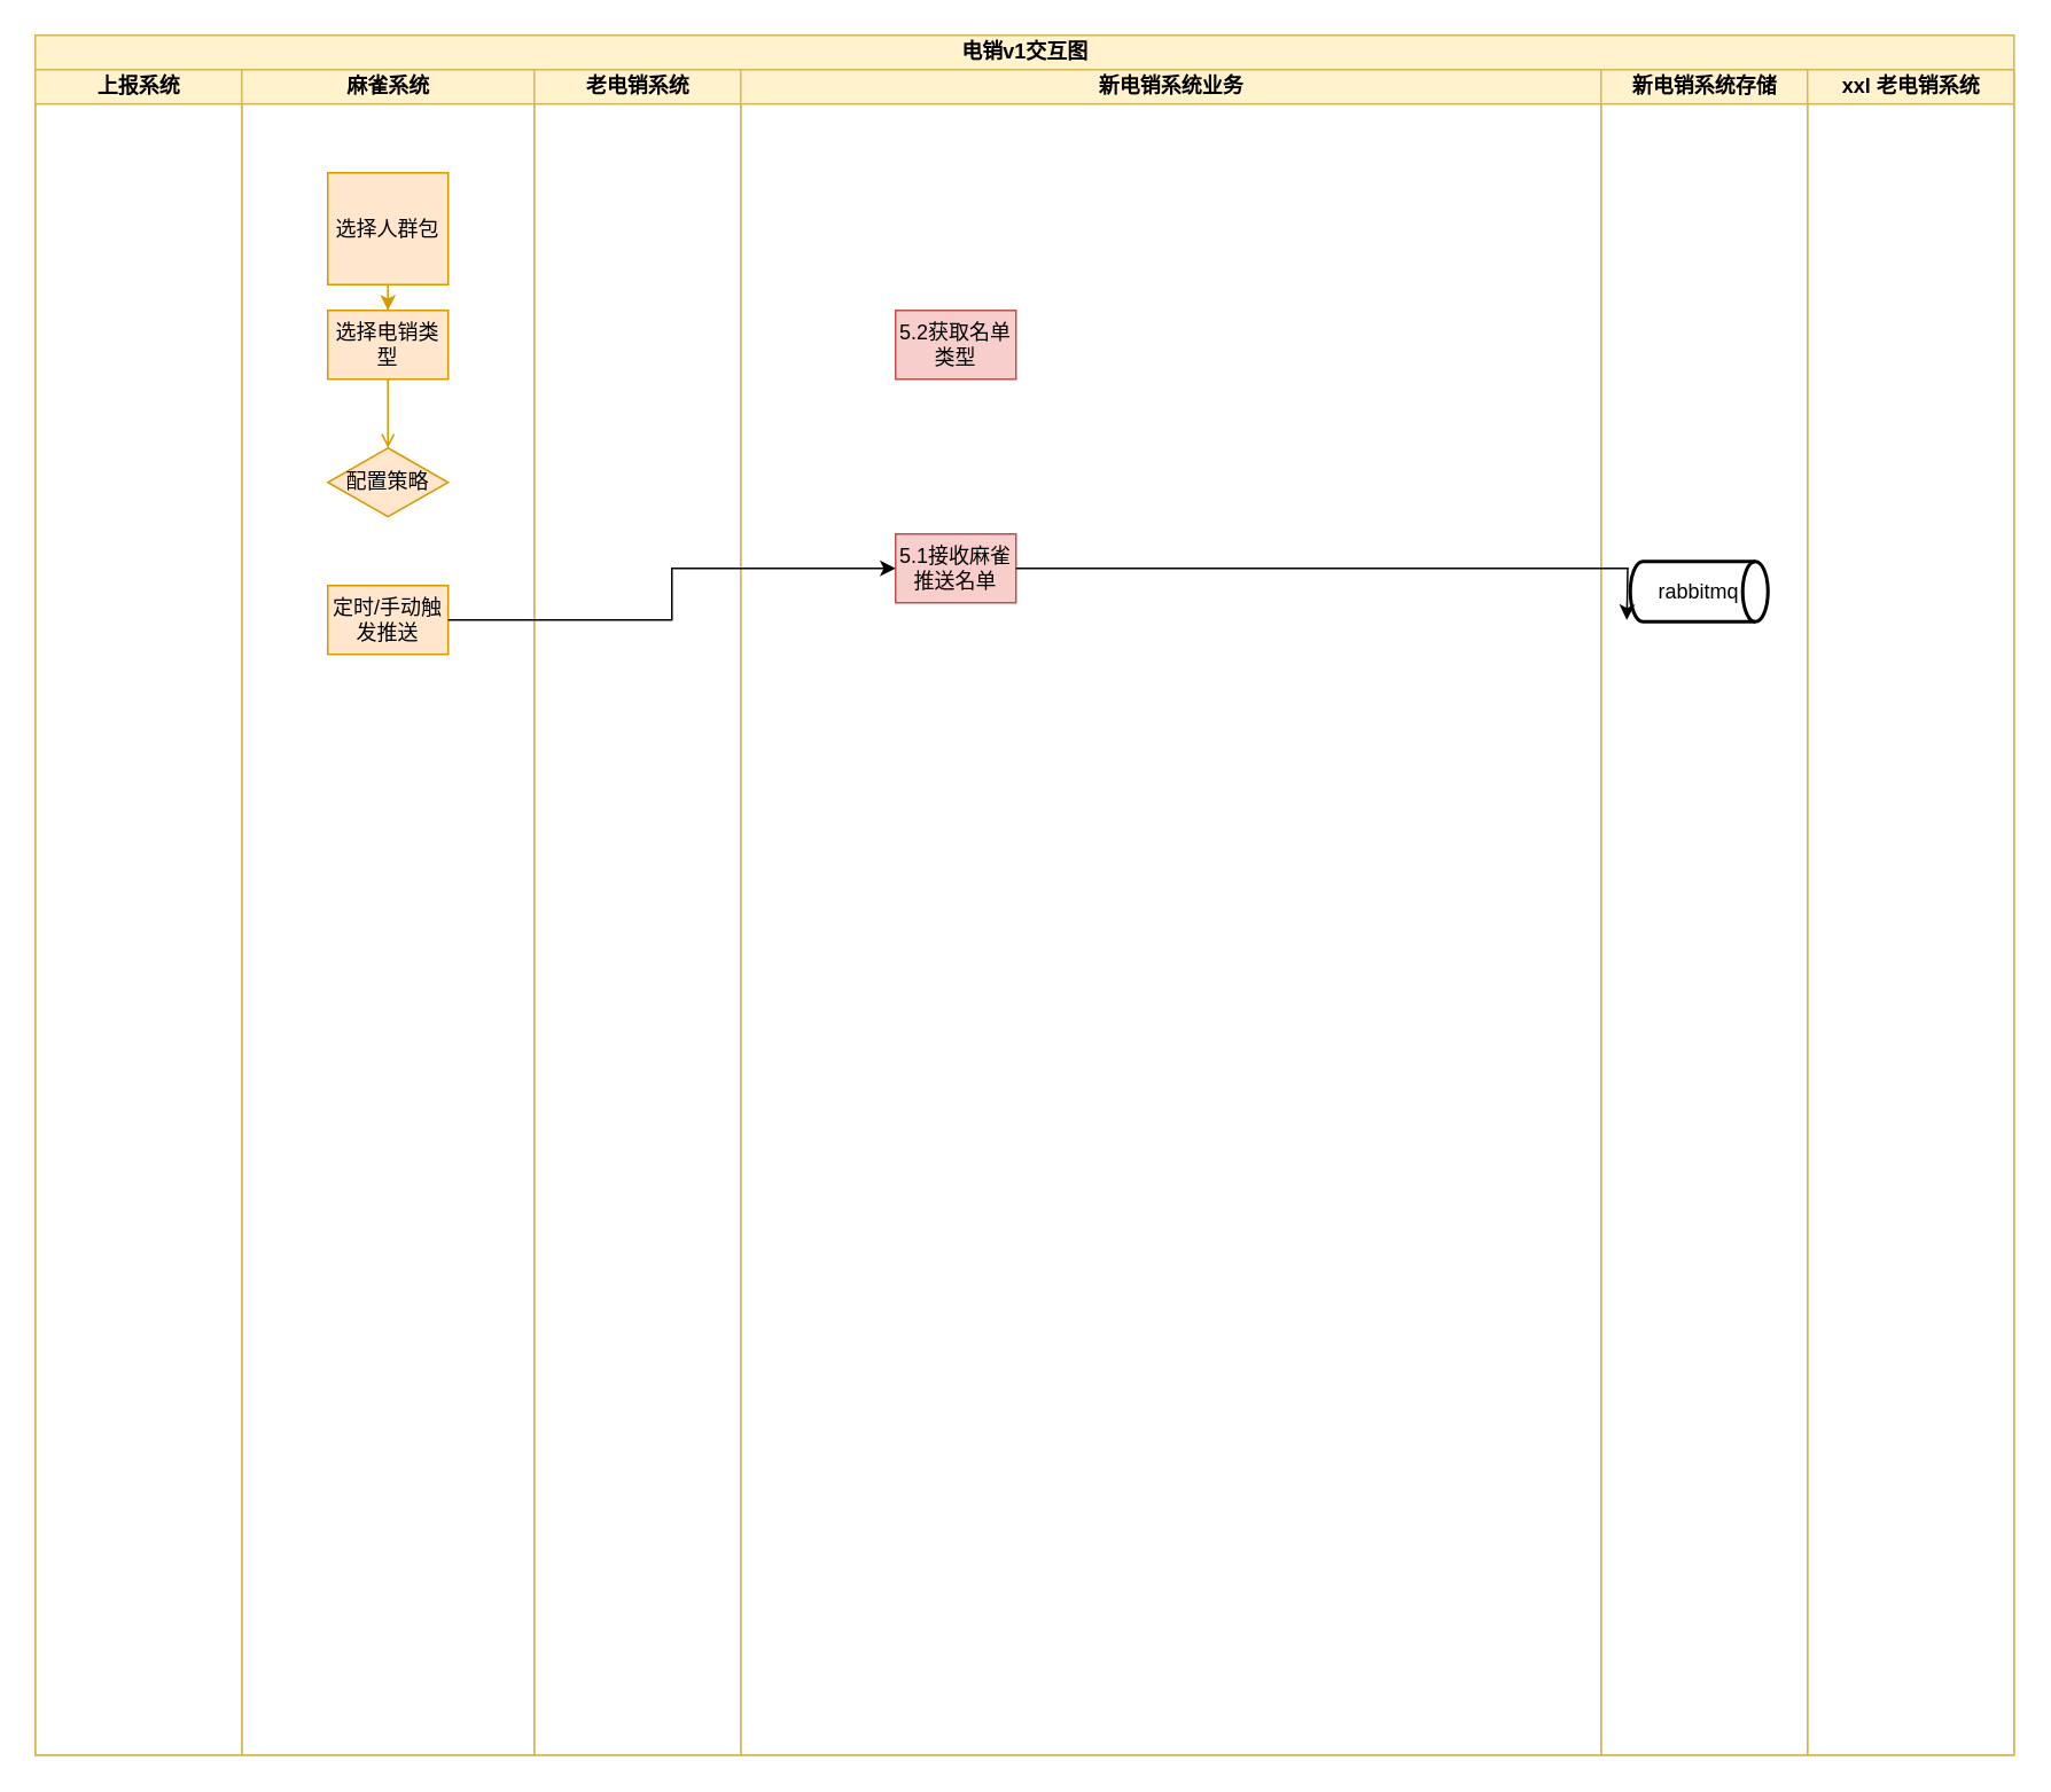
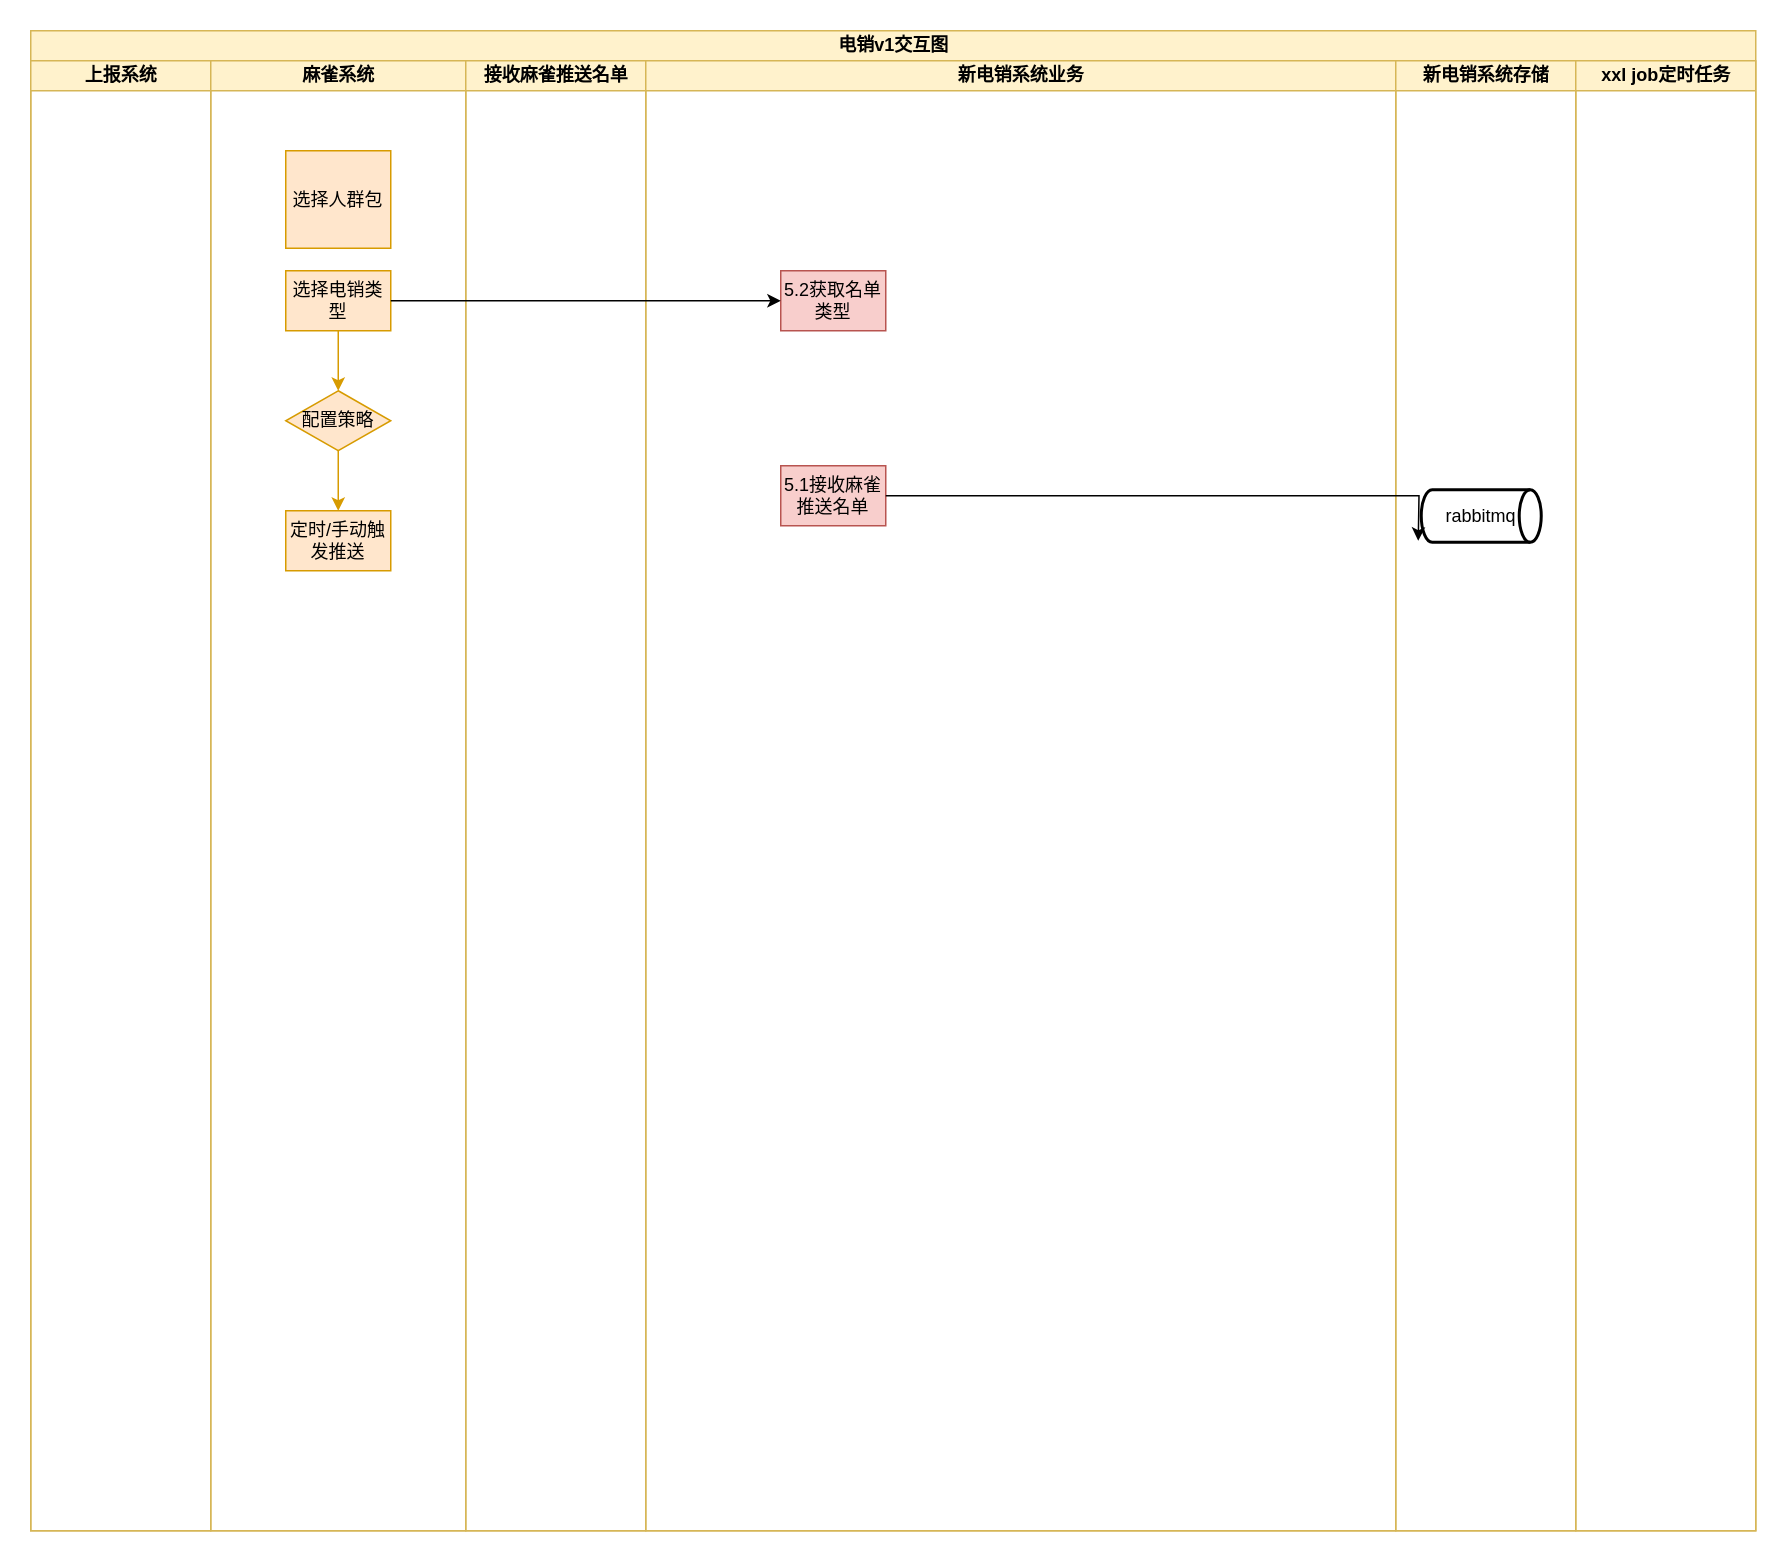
- <mxCell id="12" value="老电销系统" style="swimlane;startSize=20;html=1;fillColor=#fff2cc;strokeColor=#d6b656;" vertex="1" parent="2"><mxGeometry x="290" y="20" width="120" height="980" as="geometry" /></mxCell>
+ <mxCell id="12" value="接收麻雀推送名单" style="swimlane;startSize=20;html=1;fillColor=#fff2cc;strokeColor=#d6b656;" vertex="1" parent="2"><mxGeometry x="290" y="20" width="120" height="980" as="geometry" /></mxCell>
- <mxCell id="18" value="xxl 老电销系统" style="swimlane;startSize=20;html=1;fillColor=#fff2cc;strokeColor=#d6b656;" vertex="1" parent="2"><mxGeometry x="1030" y="20" width="120" height="980" as="geometry" /></mxCell>
+ <mxCell id="18" value="xxl job定时任务" style="swimlane;startSize=20;html=1;fillColor=#fff2cc;strokeColor=#d6b656;" vertex="1" parent="2"><mxGeometry x="1030" y="20" width="120" height="980" as="geometry" /></mxCell>
- <mxCell id="5" value="" style="edgeStyle=orthogonalEdgeStyle;rounded=0;orthogonalLoop=1;jettySize=auto;html=1;fillColor=#ffe6cc;strokeColor=#d79b00;" edge="1" parent="4" source="6" target="8"><mxGeometry relative="1" as="geometry" /></mxCell>
+ <mxCell id="19" style="edgeStyle=orthogonalEdgeStyle;rounded=0;orthogonalLoop=1;jettySize=auto;html=1;entryX=0;entryY=0.5;entryDx=0;entryDy=0;" edge="1" parent="2" source="8" target="14"><mxGeometry relative="1" as="geometry" /></mxCell>
- <mxCell id="7" style="edgeStyle=orthogonalEdgeStyle;rounded=0;orthogonalLoop=1;jettySize=auto;html=1;fillColor=#ffe6cc;strokeColor=#d79b00;endArrow=open;" edge="1" parent="4" source="8" target="10"><mxGeometry relative="1" as="geometry" /></mxCell>
+ <mxCell id="7" style="edgeStyle=orthogonalEdgeStyle;rounded=0;orthogonalLoop=1;jettySize=auto;html=1;fillColor=#ffe6cc;strokeColor=#d79b00;" edge="1" parent="4" source="8" target="10"><mxGeometry relative="1" as="geometry" /></mxCell>
+ <mxCell id="9" style="edgeStyle=orthogonalEdgeStyle;rounded=0;orthogonalLoop=1;jettySize=auto;html=1;fillColor=#ffe6cc;strokeColor=#d79b00;" edge="1" parent="4" source="10" target="11"><mxGeometry relative="1" as="geometry" /></mxCell>
- <mxCell id="20" style="edgeStyle=orthogonalEdgeStyle;rounded=0;orthogonalLoop=1;jettySize=auto;html=1;" edge="1" parent="2" source="11" target="15"><mxGeometry relative="1" as="geometry" /></mxCell>
